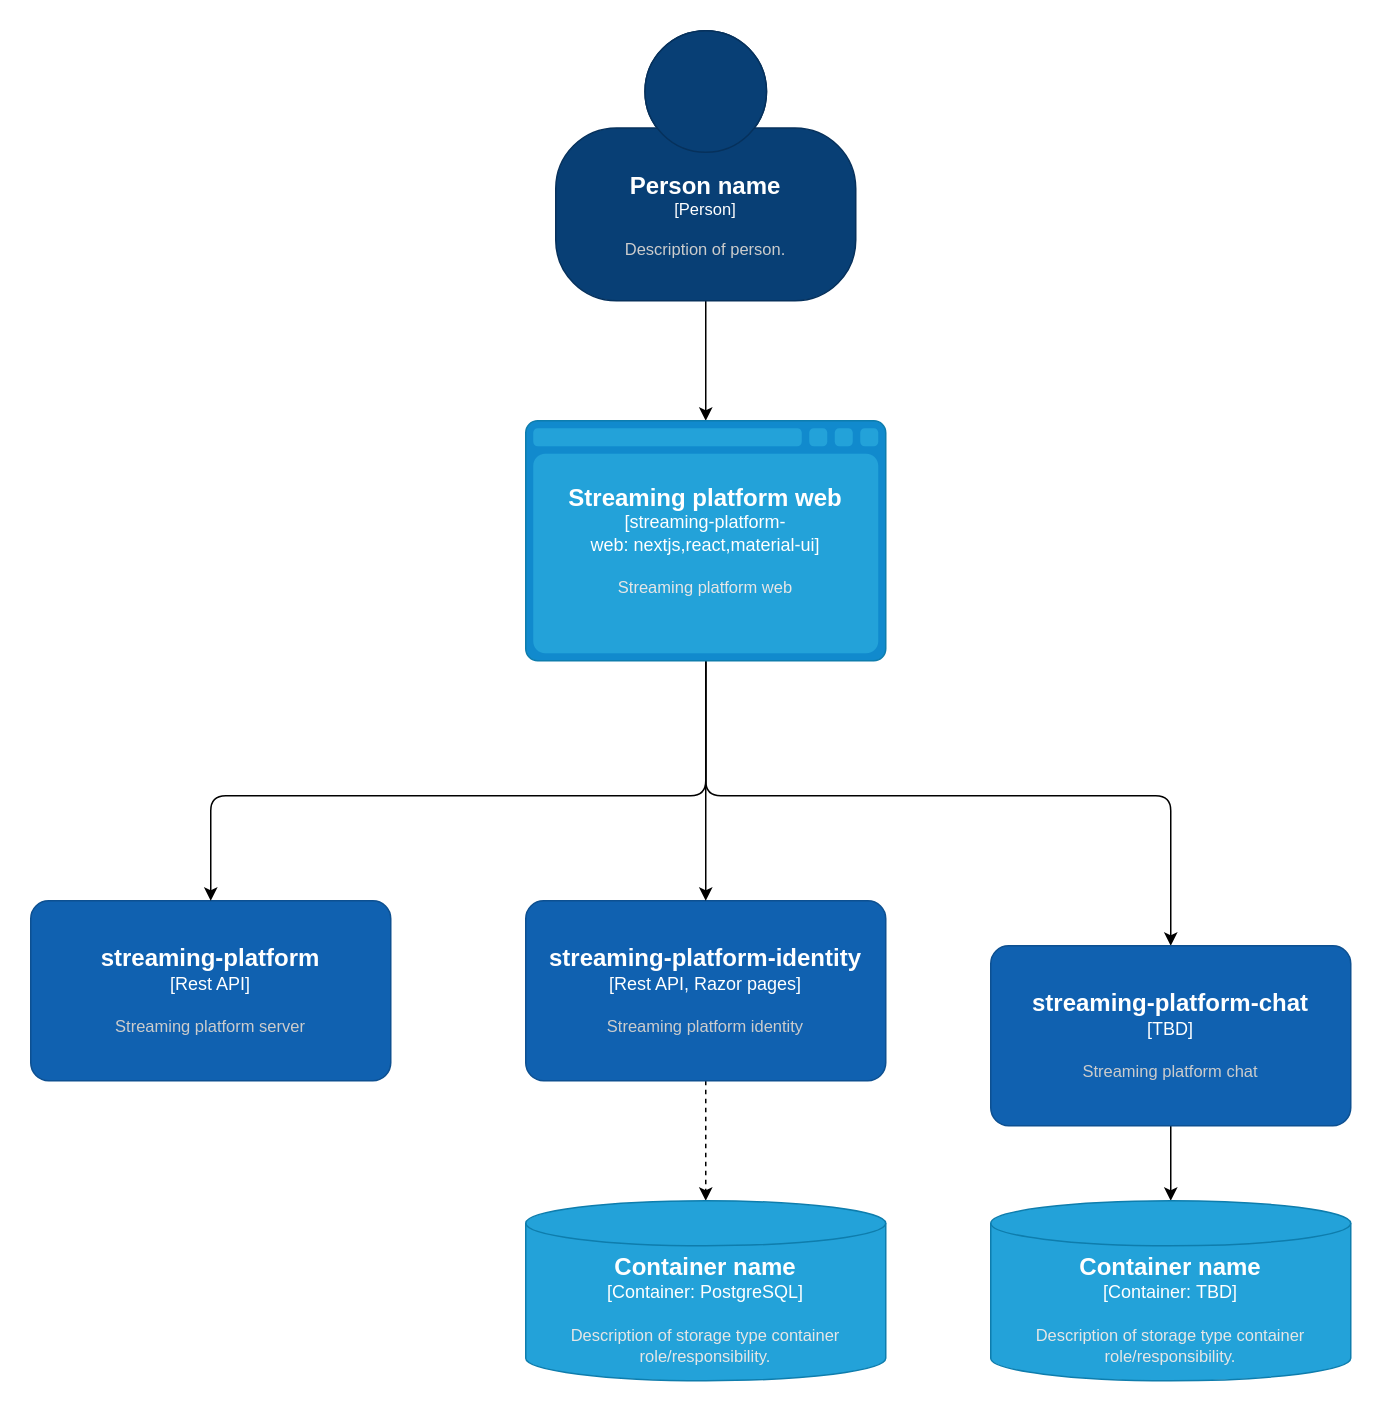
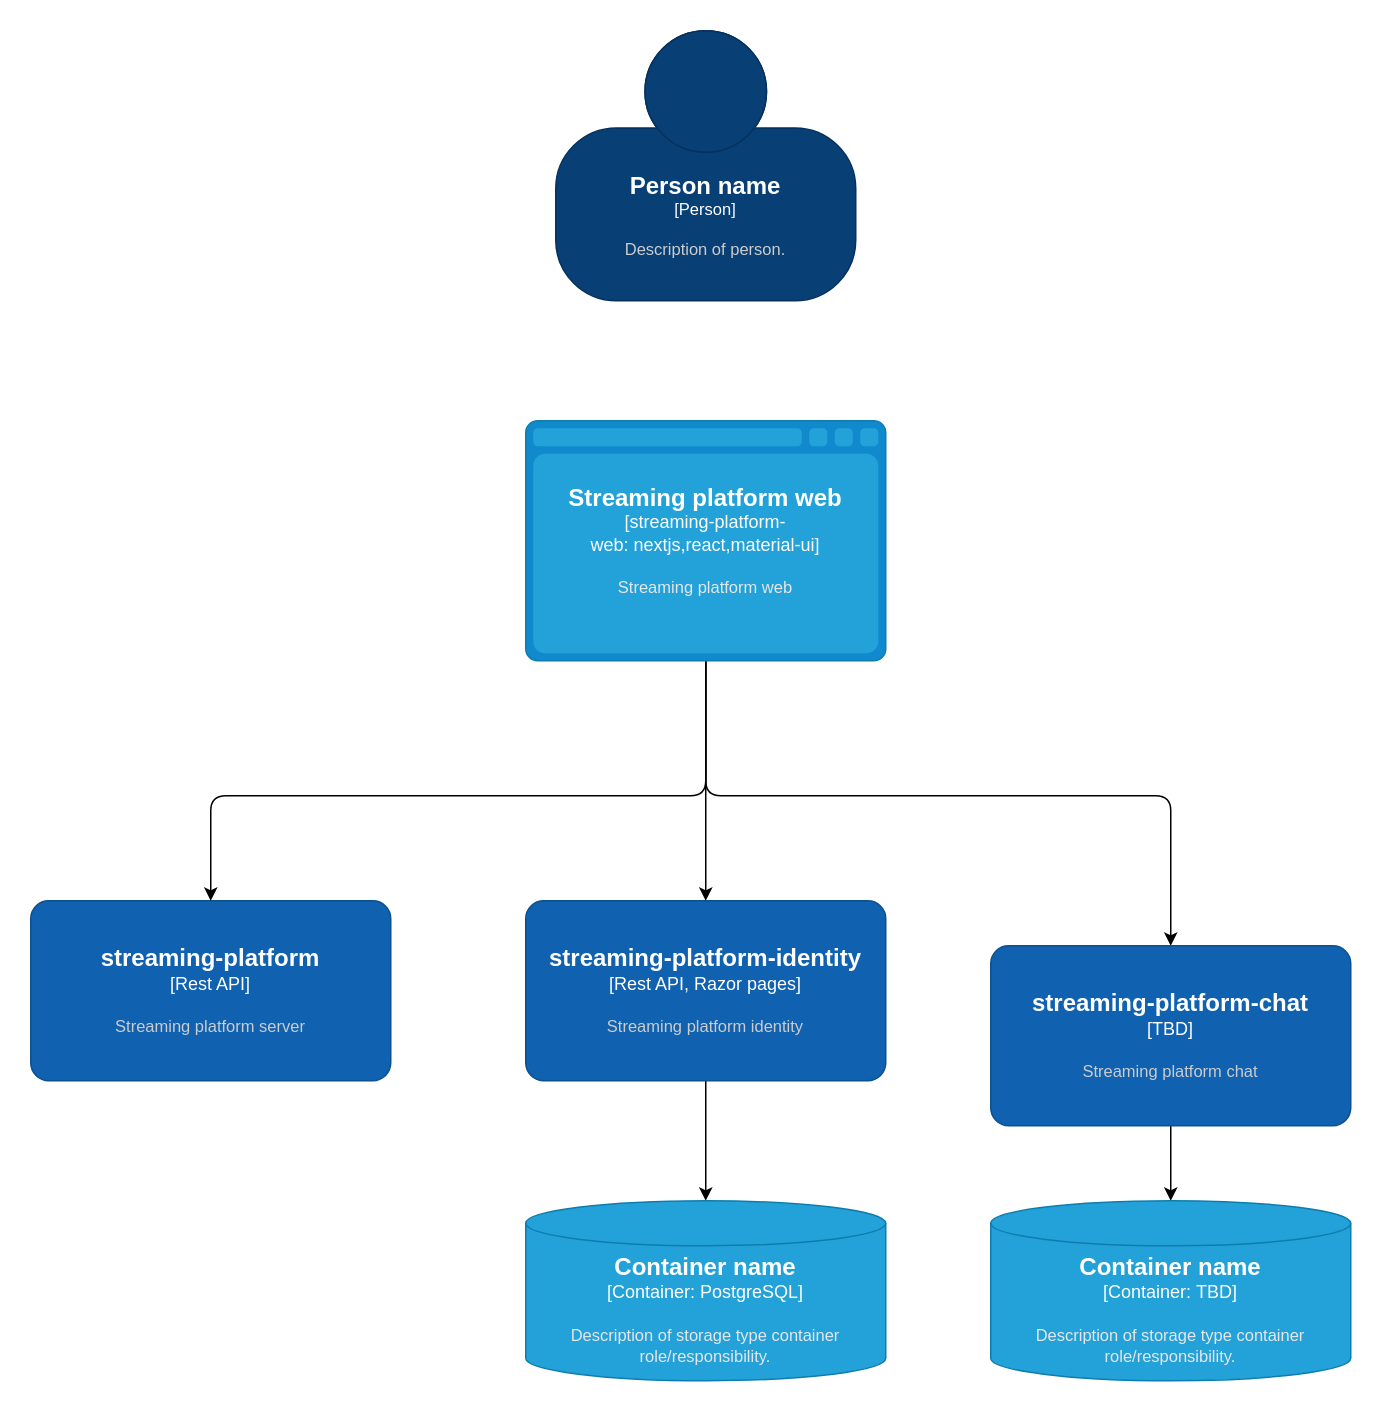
- <mxCell id="2" style="edgeStyle=none;html=1;" edge="1" parent="1" source="3" target="10"><mxGeometry relative="1" as="geometry" /></mxCell>
- <mxCell id="4" style="edgeStyle=none;html=1;dashed=1;" edge="1" parent="1" source="5" target="11"><mxGeometry relative="1" as="geometry" /></mxCell>
+ <mxCell id="4" style="edgeStyle=none;html=1;" edge="1" parent="1" source="5" target="11"><mxGeometry relative="1" as="geometry" /></mxCell>
